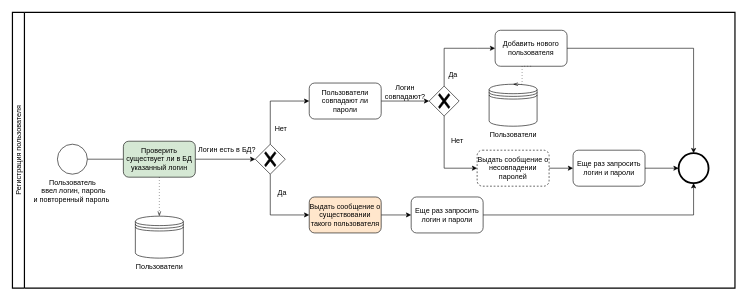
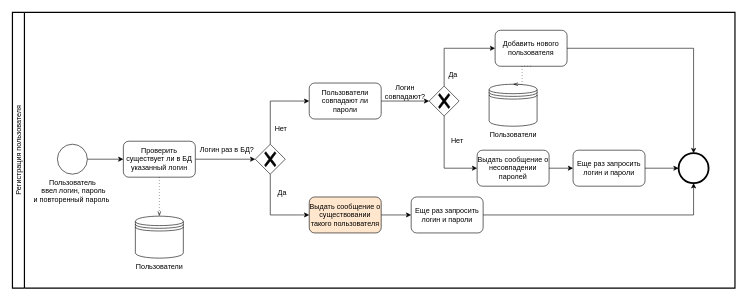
- <mxCell id="21" value="Логин есть в БД?" style="text;html=1;strokeColor=none;fillColor=none;align=center;verticalAlign=middle;whiteSpace=wrap;rounded=0;" vertex="1" parent="1"><mxGeometry x="328" y="234" width="100" height="30" as="geometry" /></mxCell>
+ <mxCell id="21" value="Логин раз в БД?" style="text;html=1;strokeColor=none;fillColor=none;align=center;verticalAlign=middle;whiteSpace=wrap;rounded=0;" vertex="1" parent="1"><mxGeometry x="328" y="234" width="100" height="30" as="geometry" /></mxCell>
- <mxCell id="12" style="edgeStyle=orthogonalEdgeStyle;rounded=0;orthogonalLoop=1;jettySize=auto;html=1;exitX=1;exitY=0.5;exitDx=0;exitDy=0;exitPerimeter=0;endArrow=none;" edge="1" parent="1" source="13" target="15"><mxGeometry relative="1" as="geometry" /></mxCell>
+ <mxCell id="12" style="edgeStyle=orthogonalEdgeStyle;rounded=0;orthogonalLoop=1;jettySize=auto;html=1;exitX=1;exitY=0.5;exitDx=0;exitDy=0;exitPerimeter=0;" edge="1" parent="1" source="13" target="15"><mxGeometry relative="1" as="geometry" /></mxCell>
- <mxCell id="15" value="Проверить существует ли в БД указанный логин" style="rounded=1;whiteSpace=wrap;html=1;fillColor=#d5e8d4;" vertex="1" parent="1"><mxGeometry x="205" y="235" width="120" height="60" as="geometry" /></mxCell>
+ <mxCell id="15" value="Проверить существует ли в БД указанный логин" style="rounded=1;whiteSpace=wrap;html=1;" vertex="1" parent="1"><mxGeometry x="205" y="235" width="120" height="60" as="geometry" /></mxCell>
- <mxCell id="4" value="Выдать сообщение о несовпадении паролей" style="rounded=1;whiteSpace=wrap;html=1;dashed=1;" vertex="1" parent="2"><mxGeometry x="775" y="230" width="120" height="60" as="geometry" /></mxCell>
+ <mxCell id="4" value="Выдать сообщение о несовпадении паролей" style="rounded=1;whiteSpace=wrap;html=1;" vertex="1" parent="2"><mxGeometry x="775" y="230" width="120" height="60" as="geometry" /></mxCell>
